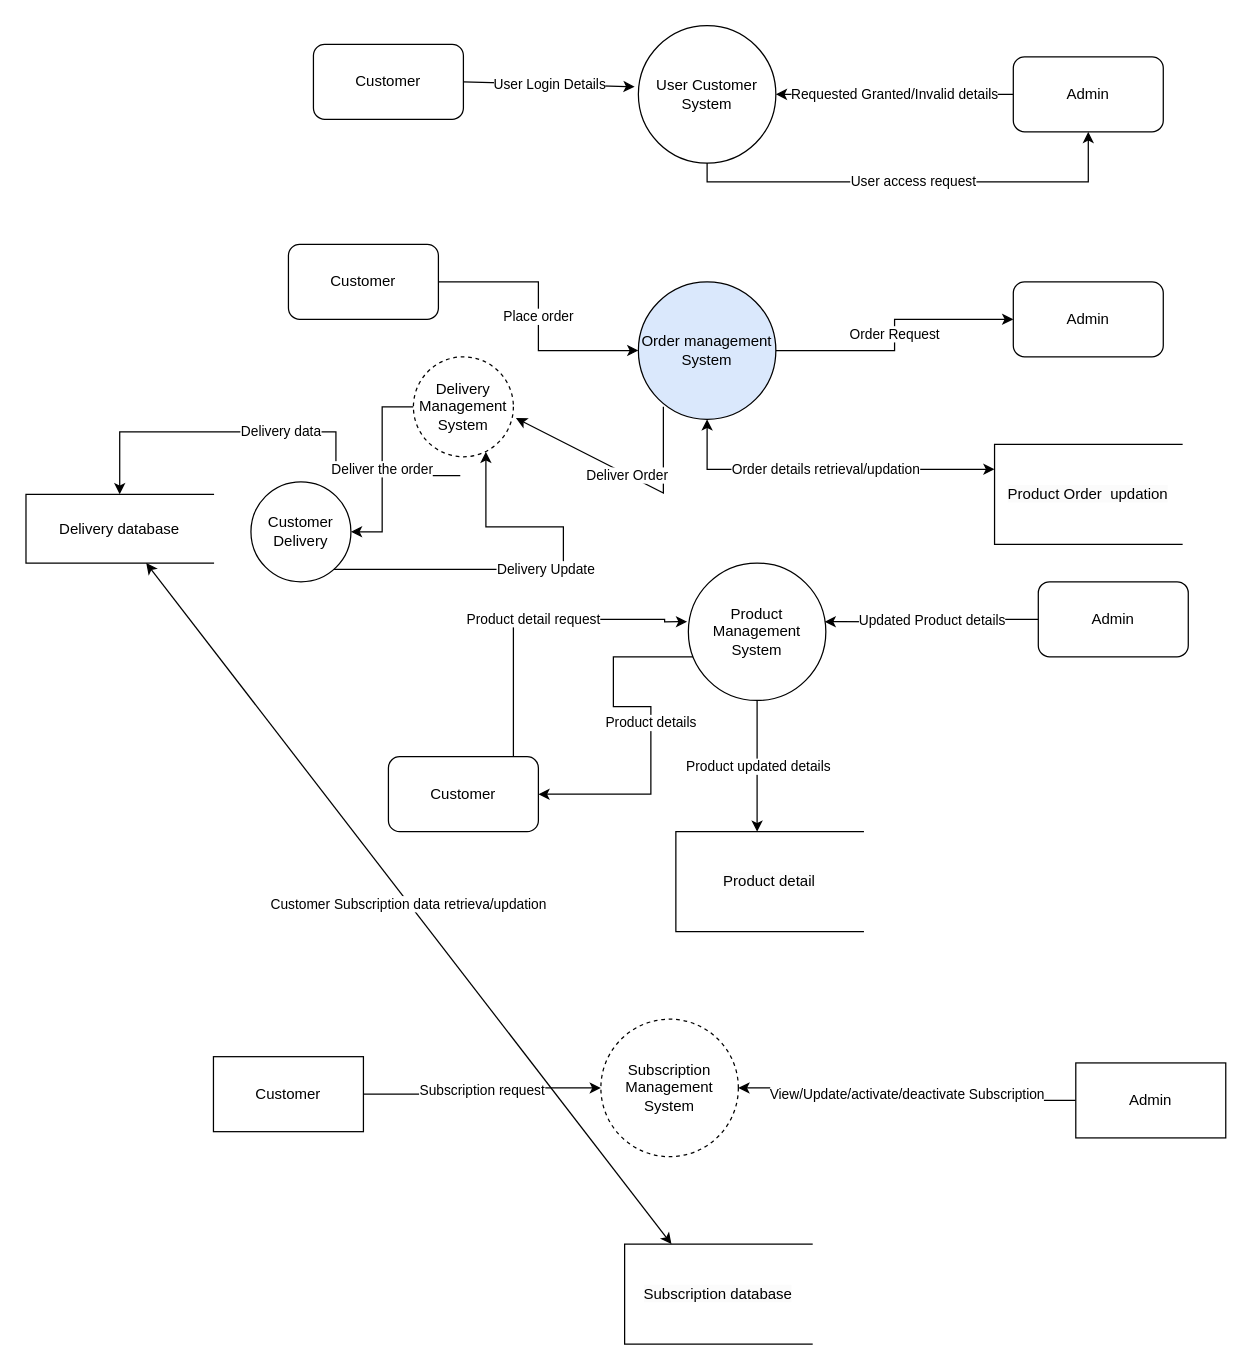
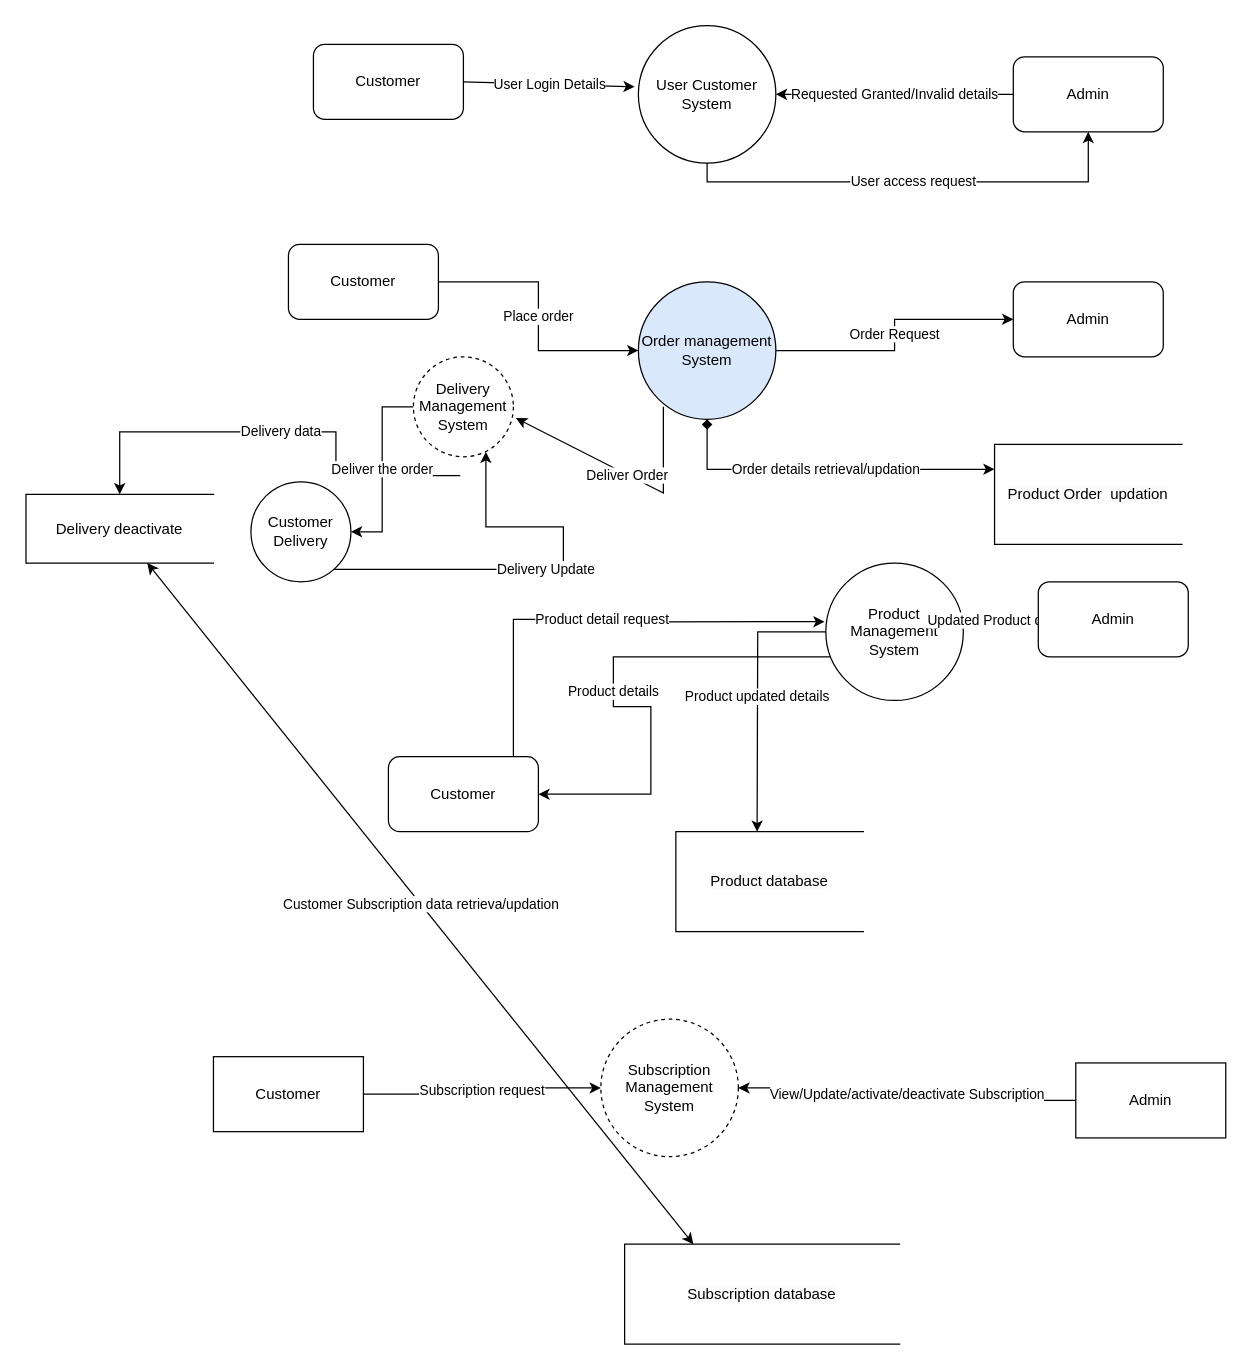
- <mxCell id="29" value="Order details retrieval/updation" style="endArrow=classic;startArrow=classic;html=1;rounded=0;entryX=0.5;entryY=1;entryDx=0;entryDy=0;exitX=0.25;exitY=1;exitDx=0;exitDy=0;" edge="1" parent="1" source="28" target="10"><mxGeometry width="50" height="50" relative="1" as="geometry"><mxPoint x="490" y="505" as="sourcePoint" /><mxPoint x="540" y="455" as="targetPoint" /><Array as="points"><mxPoint x="565" y="375" /></Array></mxGeometry></mxCell>
+ <mxCell id="29" value="Order details retrieval/updation" style="endArrow=diamond;startArrow=classic;html=1;rounded=0;entryX=0.5;entryY=1;entryDx=0;entryDy=0;exitX=0.25;exitY=1;exitDx=0;exitDy=0;" edge="1" parent="1" source="28" target="10"><mxGeometry width="50" height="50" relative="1" as="geometry"><mxPoint x="490" y="505" as="sourcePoint" /><mxPoint x="540" y="455" as="targetPoint" /><Array as="points"><mxPoint x="565" y="375" /></Array></mxGeometry></mxCell>
- <mxCell id="34" value="Delivery database" style="shape=partialRectangle;whiteSpace=wrap;html=1;bottom=1;right=1;left=1;top=0;fillColor=none;routingCenterX=-0.5;direction=south;" vertex="1" parent="1"><mxGeometry x="20" y="395" width="150" height="55" as="geometry" /></mxCell>
+ <mxCell id="34" value="Delivery deactivate" style="shape=partialRectangle;whiteSpace=wrap;html=1;bottom=1;right=1;left=1;top=0;fillColor=none;routingCenterX=-0.5;direction=south;" vertex="1" parent="1"><mxGeometry x="20" y="395" width="150" height="55" as="geometry" /></mxCell>
- <mxCell id="17" value="Product Management System" style="ellipse;whiteSpace=wrap;html=1;aspect=fixed;" vertex="1" parent="1"><mxGeometry x="550" y="450" width="110" height="110" as="geometry" /></mxCell>
+ <mxCell id="17" value="Product Management System" style="ellipse;whiteSpace=wrap;html=1;aspect=fixed;" vertex="1" parent="1"><mxGeometry x="660" y="450" width="110" height="110" as="geometry" /></mxCell>
- <mxCell id="20" value="&lt;span style=&quot;caret-color: rgb(0, 0, 0); color: rgb(0, 0, 0); font-family: Helvetica; font-size: 12px; font-style: normal; font-variant-caps: normal; font-weight: 400; letter-spacing: normal; orphans: auto; text-align: center; text-indent: 0px; text-transform: none; white-space: normal; widows: auto; word-spacing: 0px; -webkit-text-stroke-width: 0px; background-color: rgb(251, 251, 251); text-decoration: none; display: inline !important; float: none;&quot;&gt;Product detail&lt;/span&gt;" style="shape=partialRectangle;whiteSpace=wrap;html=1;bottom=1;right=1;left=1;top=0;fillColor=none;routingCenterX=-0.5;direction=south;" vertex="1" parent="1"><mxGeometry x="540" y="665" width="150" height="80" as="geometry" /></mxCell>
+ <mxCell id="20" value="&lt;span style=&quot;caret-color: rgb(0, 0, 0); color: rgb(0, 0, 0); font-family: Helvetica; font-size: 12px; font-style: normal; font-variant-caps: normal; font-weight: 400; letter-spacing: normal; orphans: auto; text-align: center; text-indent: 0px; text-transform: none; white-space: normal; widows: auto; word-spacing: 0px; -webkit-text-stroke-width: 0px; background-color: rgb(251, 251, 251); text-decoration: none; display: inline !important; float: none;&quot;&gt;Product database&lt;/span&gt;" style="shape=partialRectangle;whiteSpace=wrap;html=1;bottom=1;right=1;left=1;top=0;fillColor=none;routingCenterX=-0.5;direction=south;" vertex="1" parent="1"><mxGeometry x="540" y="665" width="150" height="80" as="geometry" /></mxCell>
- <mxCell id="22" value="&lt;span style=&quot;caret-color: rgb(0, 0, 0); color: rgb(0, 0, 0); font-family: Helvetica; font-size: 12px; font-style: normal; font-variant-caps: normal; font-weight: 400; letter-spacing: normal; orphans: auto; text-align: center; text-indent: 0px; text-transform: none; white-space: normal; widows: auto; word-spacing: 0px; -webkit-text-stroke-width: 0px; background-color: rgb(251, 251, 251); text-decoration: none; display: inline !important; float: none;&quot;&gt;Subscription database&lt;/span&gt;" style="shape=partialRectangle;whiteSpace=wrap;html=1;bottom=1;right=1;left=1;top=0;fillColor=none;routingCenterX=-0.5;direction=south;" vertex="1" parent="1"><mxGeometry x="499" y="995" width="150" height="80" as="geometry" /></mxCell>
+ <mxCell id="22" value="&lt;span style=&quot;caret-color: rgb(0, 0, 0); color: rgb(0, 0, 0); font-family: Helvetica; font-size: 12px; font-style: normal; font-variant-caps: normal; font-weight: 400; letter-spacing: normal; orphans: auto; text-align: center; text-indent: 0px; text-transform: none; white-space: normal; widows: auto; word-spacing: 0px; -webkit-text-stroke-width: 0px; background-color: rgb(251, 251, 251); text-decoration: none; display: inline !important; float: none;&quot;&gt;Subscription database&lt;/span&gt;" style="shape=partialRectangle;whiteSpace=wrap;html=1;bottom=1;right=1;left=1;top=0;fillColor=none;routingCenterX=-0.5;direction=south;" vertex="1" parent="1"><mxGeometry x="499" y="995" width="220" height="80" as="geometry" /></mxCell>
